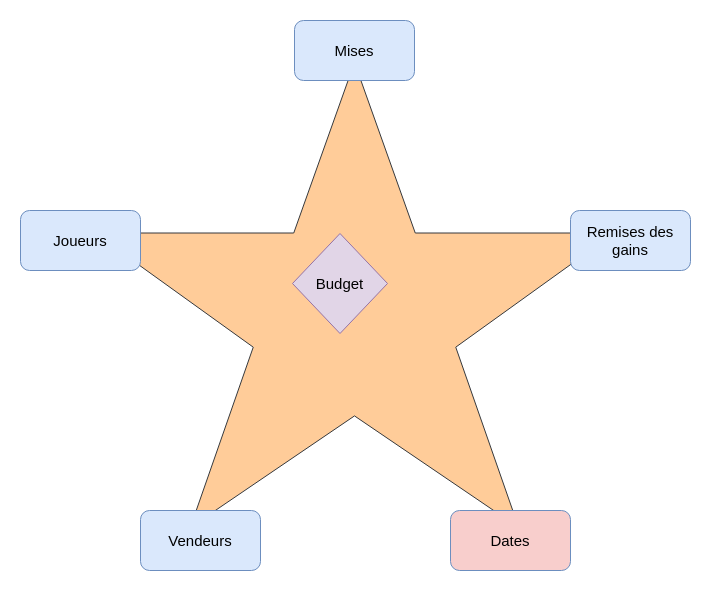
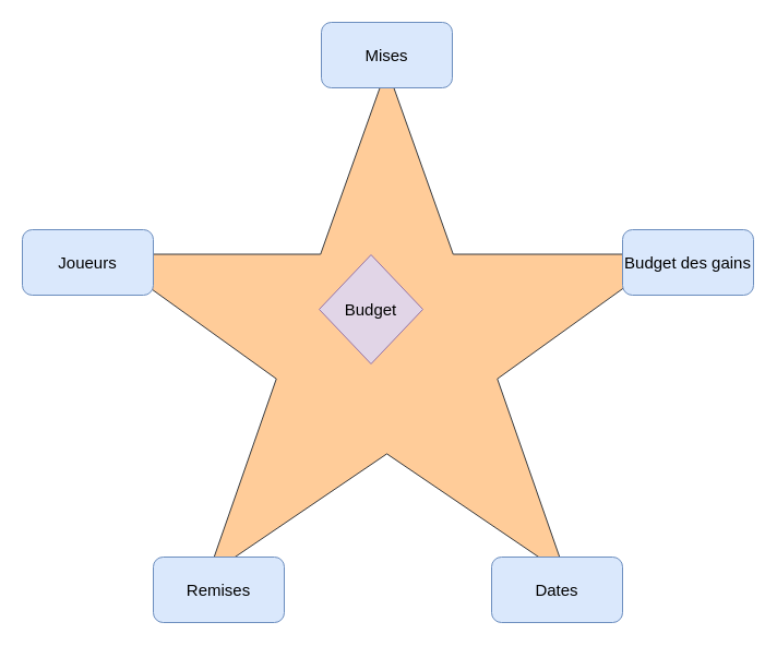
- <mxCell id="4" value="&lt;font style=&quot;font-size: 15px&quot;&gt;Remises des gains&lt;br&gt;&lt;/font&gt;" style="rounded=1;whiteSpace=wrap;html=1;fillColor=#dae8fc;strokeColor=#6c8ebf;" parent="1" vertex="1"><mxGeometry x="570" y="210" width="120" height="60" as="geometry" /></mxCell>
+ <mxCell id="4" value="&lt;font style=&quot;font-size: 15px&quot;&gt;Budget des gains&lt;br&gt;&lt;/font&gt;" style="rounded=1;whiteSpace=wrap;html=1;fillColor=#dae8fc;strokeColor=#6c8ebf;" parent="1" vertex="1"><mxGeometry x="570" y="210" width="120" height="60" as="geometry" /></mxCell>
- <mxCell id="6" value="Vendeurs" style="rounded=1;whiteSpace=wrap;html=1;fontSize=15;fillColor=#dae8fc;strokeColor=#6c8ebf;" parent="1" vertex="1"><mxGeometry x="140" y="510" width="120" height="60" as="geometry" /></mxCell>
+ <mxCell id="6" value="Remises" style="rounded=1;whiteSpace=wrap;html=1;fontSize=15;fillColor=#dae8fc;strokeColor=#6c8ebf;" parent="1" vertex="1"><mxGeometry x="140" y="510" width="120" height="60" as="geometry" /></mxCell>
- <mxCell id="7" value="Dates" style="rounded=1;whiteSpace=wrap;html=1;fontSize=15;fillColor=#f8cecc;strokeColor=#6c8ebf;" parent="1" vertex="1"><mxGeometry x="450" y="510" width="120" height="60" as="geometry" /></mxCell>
+ <mxCell id="7" value="Dates" style="rounded=1;whiteSpace=wrap;html=1;fontSize=15;fillColor=#dae8fc;strokeColor=#6c8ebf;" parent="1" vertex="1"><mxGeometry x="450" y="510" width="120" height="60" as="geometry" /></mxCell>
